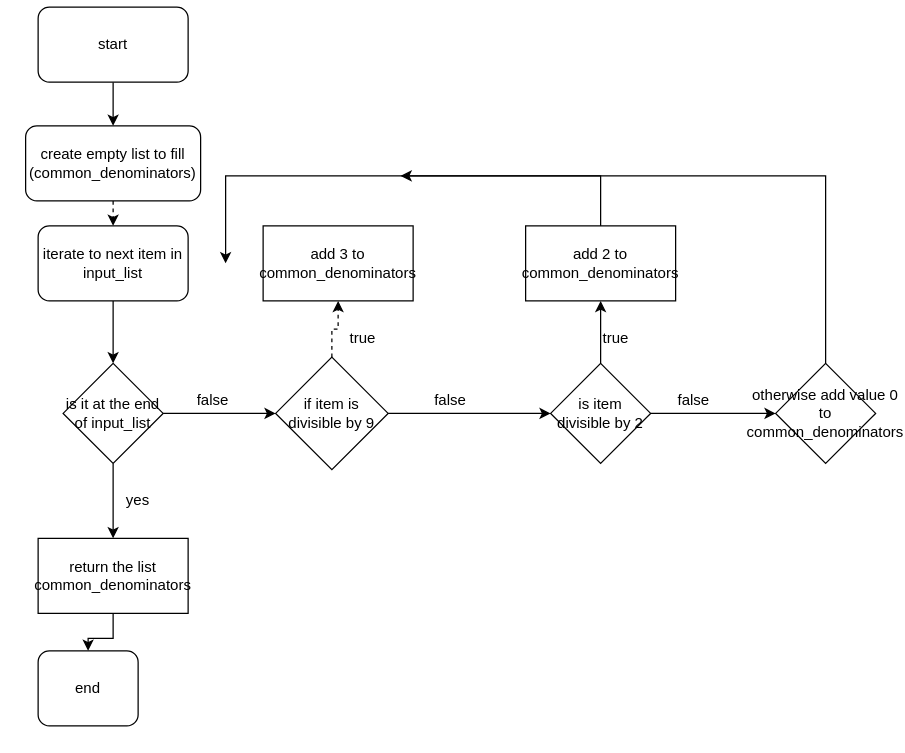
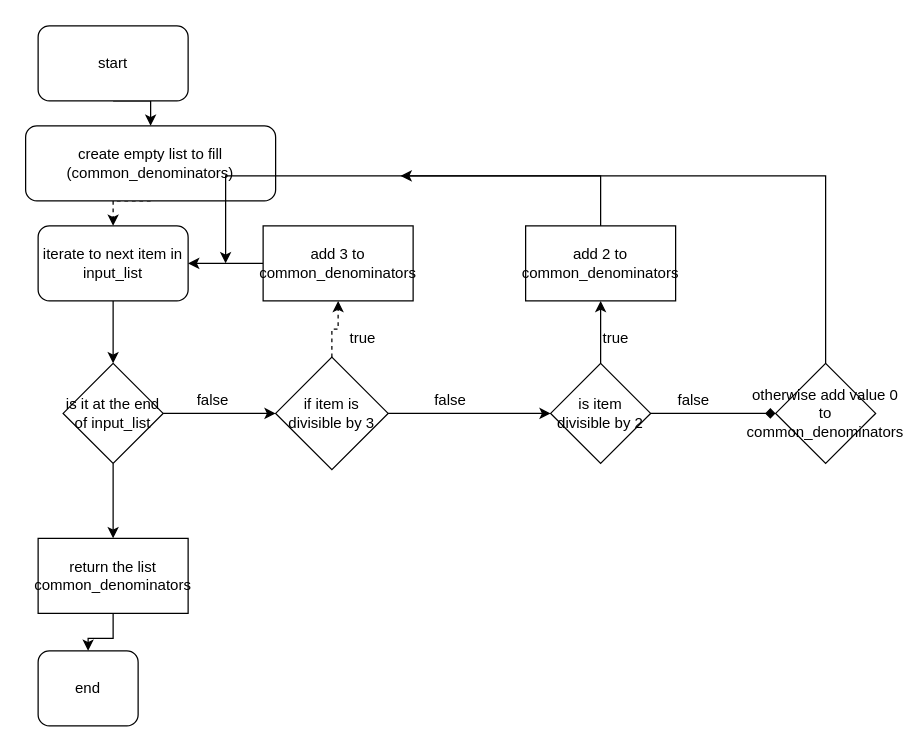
- <mxCell id="3" value="start" style="rounded=1;whiteSpace=wrap;html=1;" vertex="1" parent="1"><mxGeometry x="30" y="5" width="120" height="60" as="geometry" /></mxCell>
+ <mxCell id="3" value="start" style="rounded=1;whiteSpace=wrap;html=1;" vertex="1" parent="1"><mxGeometry x="30" y="20" width="120" height="60" as="geometry" /></mxCell>
- <mxCell id="5" value="create empty list to fill (common_denominators)" style="rounded=1;whiteSpace=wrap;html=1;" vertex="1" parent="1"><mxGeometry x="20" y="100" width="140" height="60" as="geometry" /></mxCell>
+ <mxCell id="5" value="create empty list to fill (common_denominators)" style="rounded=1;whiteSpace=wrap;html=1;" vertex="1" parent="1"><mxGeometry x="20" y="100" width="200" height="60" as="geometry" /></mxCell>
+ <mxCell id="15" style="edgeStyle=orthogonalEdgeStyle;rounded=0;orthogonalLoop=1;jettySize=auto;html=1;exitX=0;exitY=0.5;exitDx=0;exitDy=0;entryX=1;entryY=0.5;entryDx=0;entryDy=0;" edge="1" parent="1" source="16" target="7"><mxGeometry relative="1" as="geometry" /></mxCell>
- <mxCell id="10" value="if item is divisible by 9" style="rhombus;whiteSpace=wrap;html=1;" vertex="1" parent="1"><mxGeometry x="220" y="285" width="90" height="90" as="geometry" /></mxCell>
+ <mxCell id="10" value="if item is divisible by 3" style="rhombus;whiteSpace=wrap;html=1;" vertex="1" parent="1"><mxGeometry x="220" y="285" width="90" height="90" as="geometry" /></mxCell>
- <mxCell id="22" style="edgeStyle=orthogonalEdgeStyle;rounded=0;orthogonalLoop=1;jettySize=auto;html=1;exitX=1;exitY=0.5;exitDx=0;exitDy=0;entryX=0;entryY=0.5;entryDx=0;entryDy=0;" edge="1" parent="1" source="23" target="29"><mxGeometry relative="1" as="geometry" /></mxCell>
+ <mxCell id="22" style="edgeStyle=orthogonalEdgeStyle;rounded=0;orthogonalLoop=1;jettySize=auto;html=1;exitX=1;exitY=0.5;exitDx=0;exitDy=0;entryX=0;entryY=0.5;entryDx=0;entryDy=0;endArrow=diamond;" edge="1" parent="1" source="23" target="29"><mxGeometry relative="1" as="geometry" /></mxCell>
- <mxCell id="19" value="yes" style="text;html=1;strokeColor=none;fillColor=none;align=center;verticalAlign=middle;whiteSpace=wrap;rounded=0;" vertex="1" parent="1"><mxGeometry x="90" y="390" width="40" height="20" as="geometry" /></mxCell>
